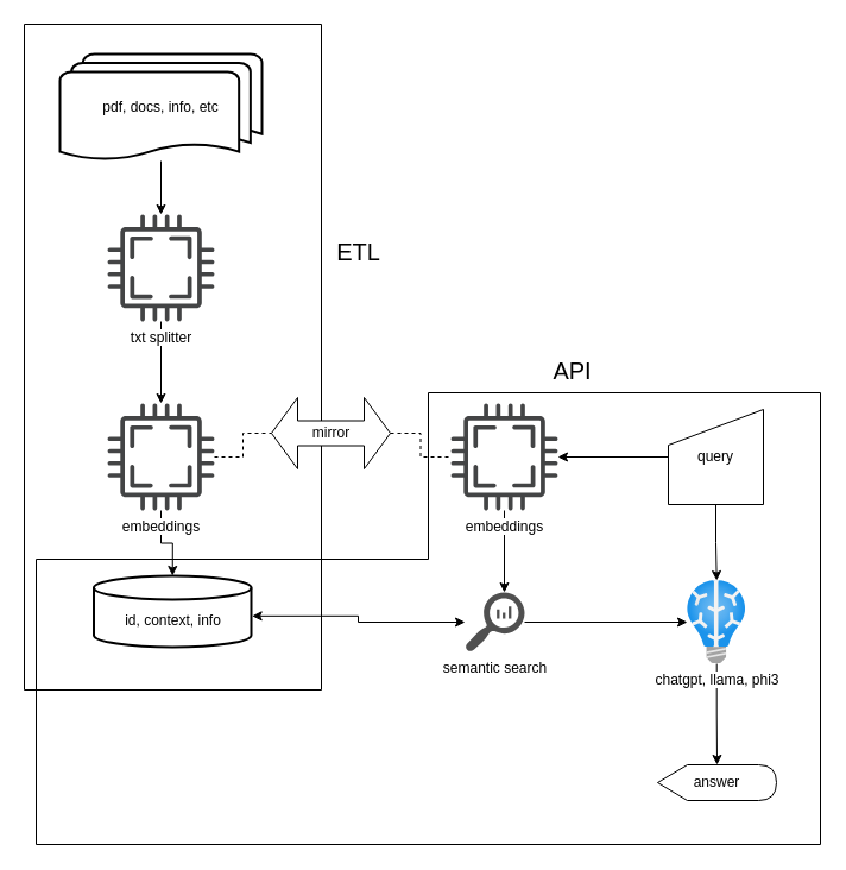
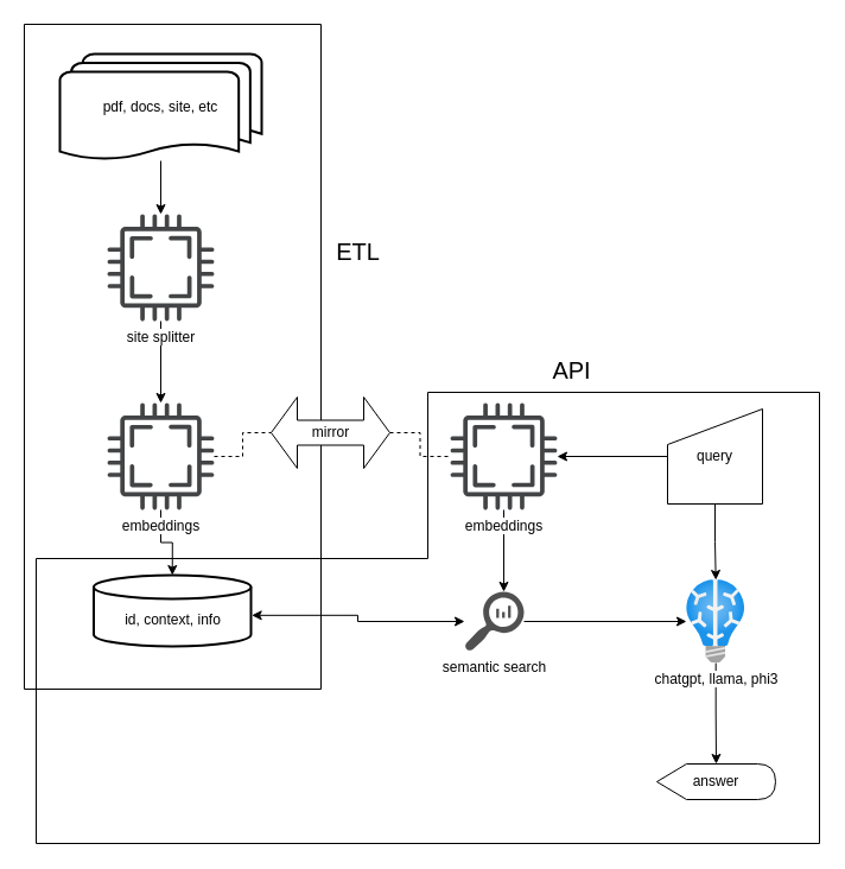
- <mxCell id="18" value="pdf, docs, info, etc" style="strokeWidth=2;html=1;shape=mxgraph.flowchart.multi-document;whiteSpace=wrap;" parent="1" vertex="1"><mxGeometry x="50" y="45" width="170" height="90" as="geometry" /></mxCell>
+ <mxCell id="18" value="pdf, docs, site, etc" style="strokeWidth=2;html=1;shape=mxgraph.flowchart.multi-document;whiteSpace=wrap;" parent="1" vertex="1"><mxGeometry x="50" y="45" width="170" height="90" as="geometry" /></mxCell>
- <mxCell id="25" value="txt splitter" style="sketch=0;pointerEvents=1;shadow=0;dashed=0;html=1;strokeColor=none;fillColor=#434445;aspect=fixed;labelPosition=center;verticalLabelPosition=bottom;verticalAlign=top;align=center;outlineConnect=0;shape=mxgraph.vvd.cpu;labelBackgroundColor=default;" parent="1" vertex="1"><mxGeometry x="90" y="180" width="90" height="90" as="geometry" /></mxCell>
+ <mxCell id="25" value="site splitter" style="sketch=0;pointerEvents=1;shadow=0;dashed=0;html=1;strokeColor=none;fillColor=#434445;aspect=fixed;labelPosition=center;verticalLabelPosition=bottom;verticalAlign=top;align=center;outlineConnect=0;shape=mxgraph.vvd.cpu;labelBackgroundColor=default;" parent="1" vertex="1"><mxGeometry x="90" y="180" width="90" height="90" as="geometry" /></mxCell>
